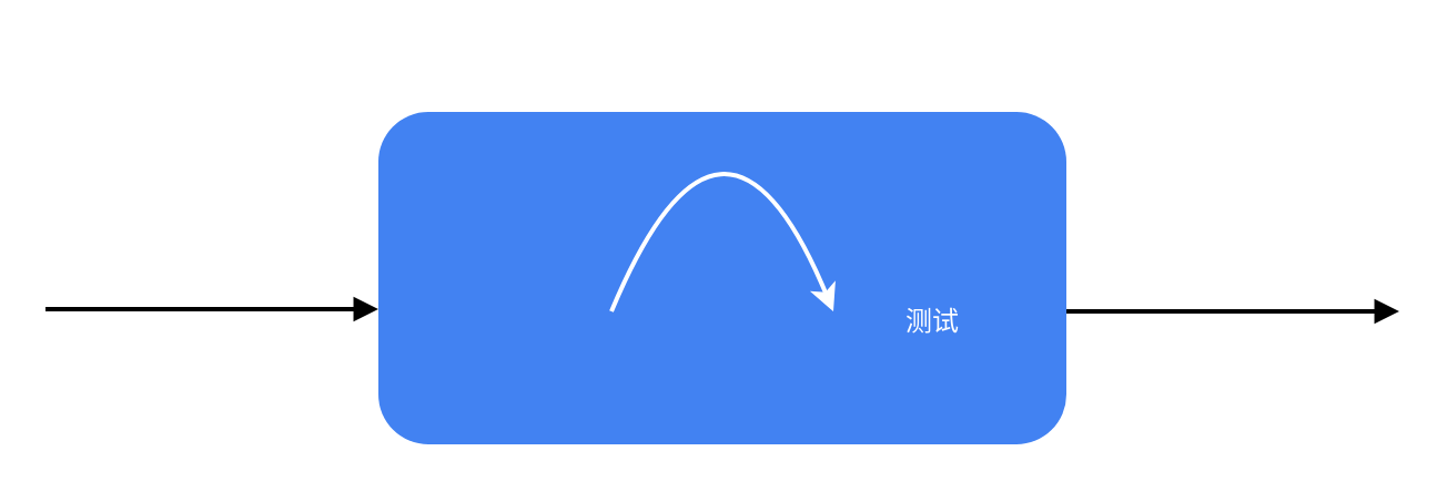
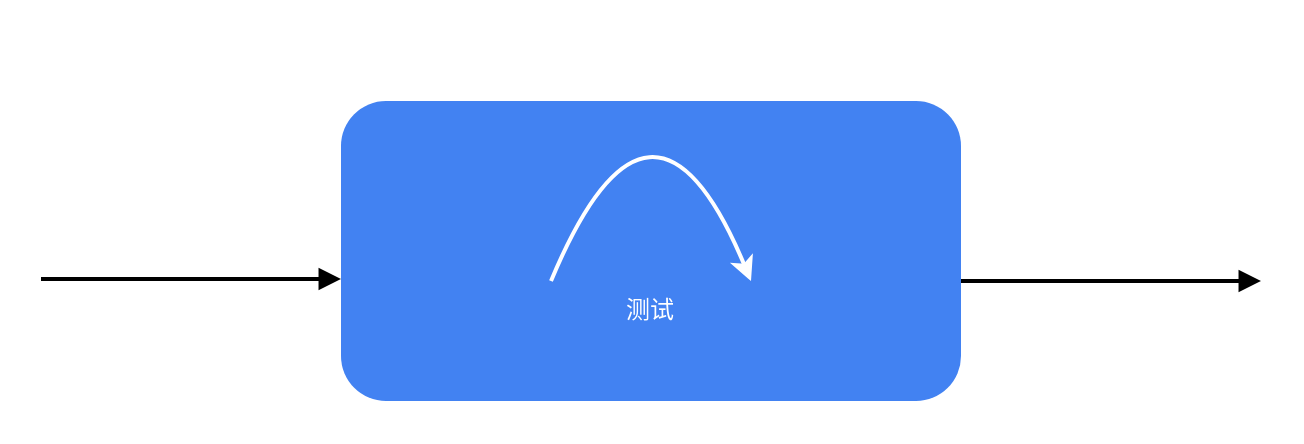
- <mxCell id="4" value="测试" style="text;strokeColor=none;align=center;fillColor=none;html=1;verticalAlign=middle;whiteSpace=wrap;rounded=0;fontSize=12;fontFamily=Helvetica;fontColor=#FFFFFF;" vertex="1" parent="1"><mxGeometry x="390" y="130" width="60" height="30" as="geometry" /></mxCell>
+ <mxCell id="4" value="测试" style="text;strokeColor=none;align=center;fillColor=none;html=1;verticalAlign=middle;whiteSpace=wrap;rounded=0;fontSize=12;fontFamily=Helvetica;fontColor=#FFFFFF;" vertex="1" parent="1"><mxGeometry x="295" y="140" width="60" height="30" as="geometry" /></mxCell>
